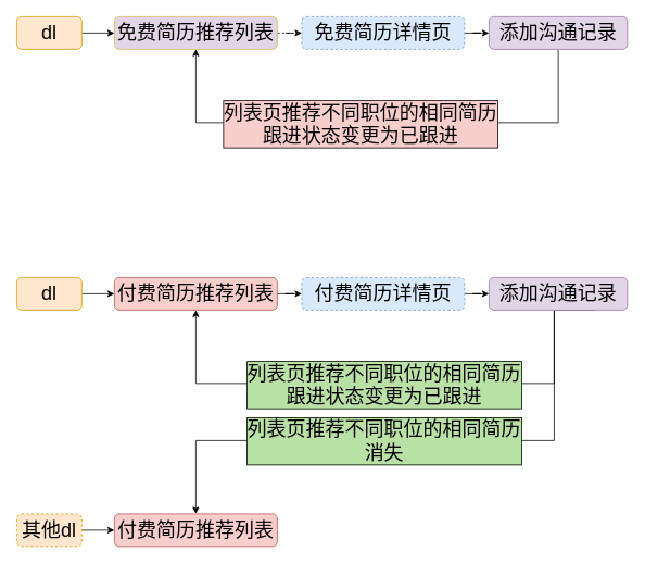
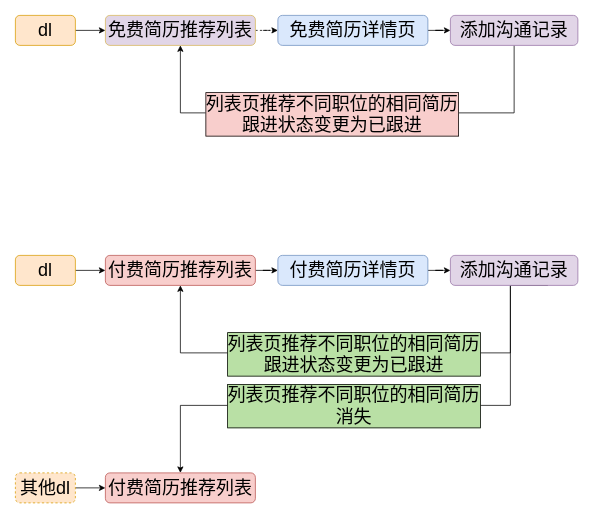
- <mxCell id="7" value="免费简历详情页" style="rounded=1;whiteSpace=wrap;html=1;fontSize=24;fillColor=#dae8fc;strokeColor=#6c8ebf;dashed=1;" vertex="1" parent="1"><mxGeometry x="370" y="20" width="200" height="40" as="geometry" /></mxCell>
+ <mxCell id="7" value="免费简历详情页" style="rounded=1;whiteSpace=wrap;html=1;fontSize=24;fillColor=#dae8fc;strokeColor=#6c8ebf;" vertex="1" parent="1"><mxGeometry x="370" y="20" width="200" height="40" as="geometry" /></mxCell>
- <mxCell id="16" value="付费简历详情页" style="rounded=1;whiteSpace=wrap;html=1;fontSize=24;fillColor=#dae8fc;strokeColor=#6c8ebf;dashed=1;" vertex="1" parent="1"><mxGeometry x="370" y="340" width="200" height="40" as="geometry" /></mxCell>
+ <mxCell id="16" value="付费简历详情页" style="rounded=1;whiteSpace=wrap;html=1;fontSize=24;fillColor=#dae8fc;strokeColor=#6c8ebf;" vertex="1" parent="1"><mxGeometry x="370" y="340" width="200" height="40" as="geometry" /></mxCell>
